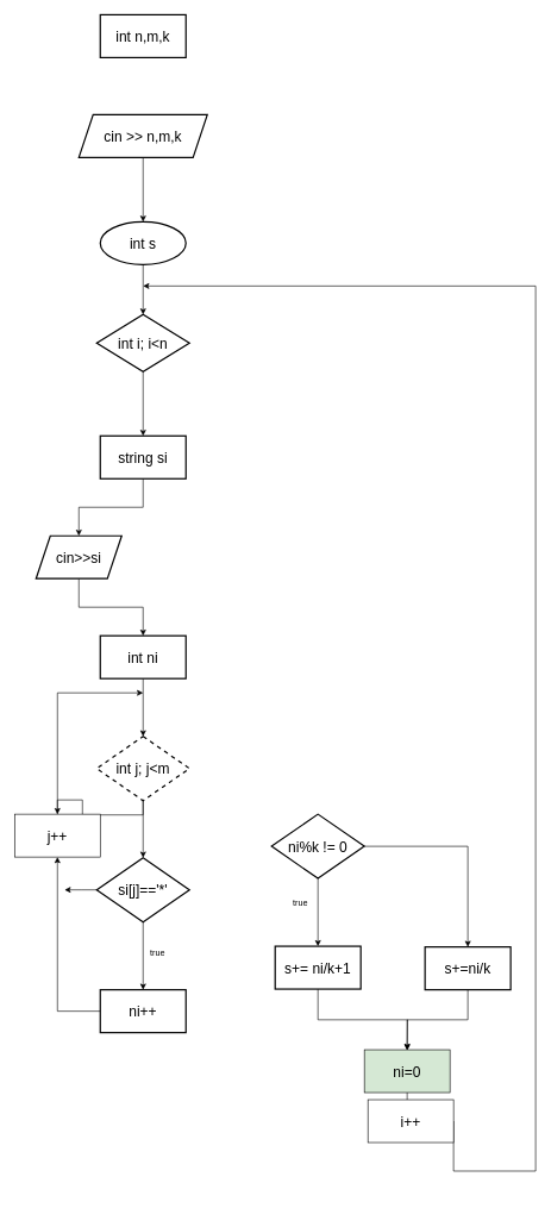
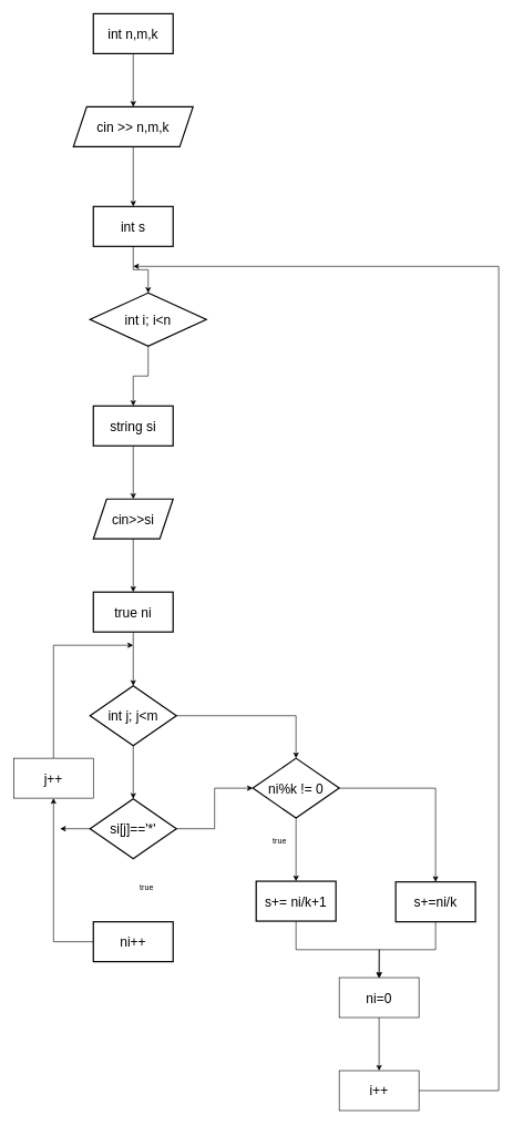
+ <mxCell id="2" value="" style="edgeStyle=orthogonalEdgeStyle;rounded=0;orthogonalLoop=1;jettySize=auto;html=1;" parent="1" source="3" target="5" edge="1"><mxGeometry relative="1" as="geometry" /></mxCell>
- <mxCell id="7" value="&lt;font style=&quot;font-size: 20px;&quot;&gt;int s&lt;/font&gt;" style="ellipse;whiteSpace=wrap;html=1;strokeWidth=2;" parent="1" vertex="1"><mxGeometry x="140" y="310" width="120" height="60" as="geometry" /></mxCell>
+ <mxCell id="7" value="&lt;font style=&quot;font-size: 20px;&quot;&gt;int s&lt;/font&gt;" style="whiteSpace=wrap;html=1;strokeWidth=2;" parent="1" vertex="1"><mxGeometry x="140" y="310" width="120" height="60" as="geometry" /></mxCell>
- <mxCell id="9" value="&lt;font style=&quot;font-size: 20px;&quot;&gt;int i; i&amp;lt;n&lt;/font&gt;" style="rhombus;whiteSpace=wrap;html=1;strokeWidth=2;" parent="1" vertex="1"><mxGeometry x="135" y="440" width="130" height="80" as="geometry" /></mxCell>
+ <mxCell id="9" value="&lt;font style=&quot;font-size: 20px;&quot;&gt;int i; i&amp;lt;n&lt;/font&gt;" style="rhombus;whiteSpace=wrap;html=1;strokeWidth=2;" parent="1" vertex="1"><mxGeometry x="135" y="440" width="175" height="80" as="geometry" /></mxCell>
- <mxCell id="13" value="&lt;font style=&quot;font-size: 20px;&quot;&gt;cin&amp;gt;&amp;gt;si&lt;/font&gt;" style="shape=parallelogram;perimeter=parallelogramPerimeter;whiteSpace=wrap;html=1;fixedSize=1;strokeWidth=2;" parent="1" vertex="1"><mxGeometry x="50" y="750" width="120" height="60" as="geometry" /></mxCell>
+ <mxCell id="13" value="&lt;font style=&quot;font-size: 20px;&quot;&gt;cin&amp;gt;&amp;gt;si&lt;/font&gt;" style="shape=parallelogram;perimeter=parallelogramPerimeter;whiteSpace=wrap;html=1;fixedSize=1;strokeWidth=2;" parent="1" vertex="1"><mxGeometry x="140" y="750" width="120" height="60" as="geometry" /></mxCell>
- <mxCell id="15" value="&lt;font style=&quot;font-size: 20px;&quot;&gt;int ni&lt;/font&gt;" style="whiteSpace=wrap;html=1;strokeWidth=2;" parent="1" vertex="1"><mxGeometry x="140" y="890" width="120" height="60" as="geometry" /></mxCell>
+ <mxCell id="15" value="&lt;font style=&quot;font-size: 20px;&quot;&gt;true ni&lt;/font&gt;" style="whiteSpace=wrap;html=1;strokeWidth=2;" parent="1" vertex="1"><mxGeometry x="140" y="890" width="120" height="60" as="geometry" /></mxCell>
- <mxCell id="18" value="&lt;font style=&quot;font-size: 20px;&quot;&gt;int j; j&amp;lt;m&lt;/font&gt;" style="rhombus;whiteSpace=wrap;html=1;strokeWidth=2;fontStyle=0;dashed=1;" parent="1" vertex="1"><mxGeometry x="135" y="1031" width="130" height="90" as="geometry" /></mxCell>
+ <mxCell id="18" value="&lt;font style=&quot;font-size: 20px;&quot;&gt;int j; j&amp;lt;m&lt;/font&gt;" style="rhombus;whiteSpace=wrap;html=1;strokeWidth=2;fontStyle=0" parent="1" vertex="1"><mxGeometry x="135" y="1031" width="130" height="90" as="geometry" /></mxCell>
- <mxCell id="17" value="" style="edgeStyle=orthogonalEdgeStyle;rounded=0;orthogonalLoop=1;jettySize=auto;html=1;" parent="1" source="18" target="25" edge="1"><mxGeometry relative="1" as="geometry" /></mxCell>
+ <mxCell id="17" value="" style="edgeStyle=orthogonalEdgeStyle;rounded=0;orthogonalLoop=1;jettySize=auto;html=1;" parent="1" source="18" target="28" edge="1"><mxGeometry relative="1" as="geometry" /></mxCell>
- <mxCell id="19" value="" style="edgeStyle=orthogonalEdgeStyle;rounded=0;orthogonalLoop=1;jettySize=auto;html=1;" parent="1" source="21" target="23" edge="1"><mxGeometry relative="1" as="geometry" /></mxCell>
+ <mxCell id="19" value="" style="edgeStyle=orthogonalEdgeStyle;rounded=0;orthogonalLoop=1;jettySize=auto;html=1;" parent="1" source="21" target="28" edge="1"><mxGeometry relative="1" as="geometry" /></mxCell>
- <mxCell id="36" value="&lt;font style=&quot;font-size: 20px;&quot;&gt;ni=0&lt;/font&gt;" style="rounded=0;whiteSpace=wrap;html=1;fillColor=#d5e8d4;" parent="1" vertex="1"><mxGeometry x="510" y="1470" width="120" height="60" as="geometry" /></mxCell>
+ <mxCell id="36" value="&lt;font style=&quot;font-size: 20px;&quot;&gt;ni=0&lt;/font&gt;" style="rounded=0;whiteSpace=wrap;html=1;" parent="1" vertex="1"><mxGeometry x="510" y="1470" width="120" height="60" as="geometry" /></mxCell>
- <mxCell id="38" value="&lt;font style=&quot;font-size: 20px;&quot;&gt;i++&lt;/font&gt;" style="rounded=0;whiteSpace=wrap;html=1;" parent="1" vertex="1"><mxGeometry x="515" y="1540" width="120" height="60" as="geometry" /></mxCell>
+ <mxCell id="38" value="&lt;font style=&quot;font-size: 20px;&quot;&gt;i++&lt;/font&gt;" style="rounded=0;whiteSpace=wrap;html=1;" parent="1" vertex="1"><mxGeometry x="510" y="1610" width="120" height="60" as="geometry" /></mxCell>
